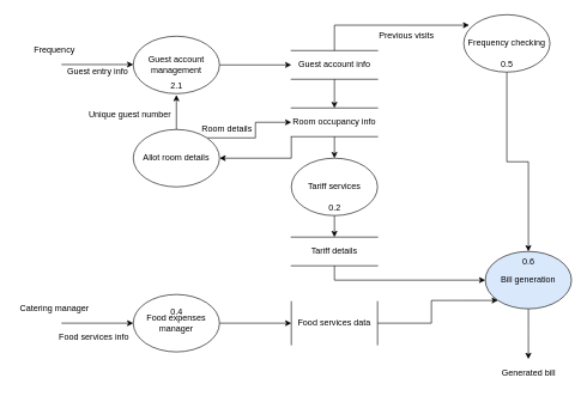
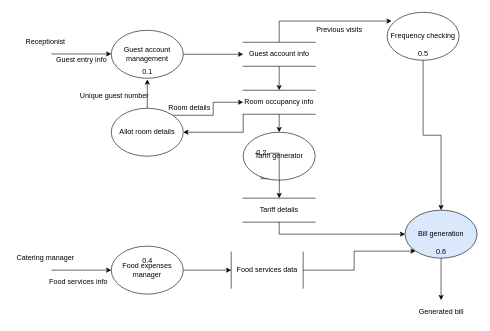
- <mxCell id="25" value="Frequency" style="text;html=1;align=center;verticalAlign=middle;resizable=0;points=[];autosize=1;strokeColor=none;fillColor=none;" vertex="1" parent="1"><mxGeometry x="35" y="60" width="80" height="20" as="geometry" /></mxCell>
+ <mxCell id="25" value="Receptionist" style="text;html=1;align=center;verticalAlign=middle;resizable=0;points=[];autosize=1;strokeColor=none;fillColor=none;" vertex="1" parent="1"><mxGeometry x="35" y="60" width="80" height="20" as="geometry" /></mxCell>
- <mxCell id="34" value="2.1" style="text;html=1;align=center;verticalAlign=middle;resizable=0;points=[];autosize=1;strokeColor=none;fillColor=none;" vertex="1" parent="1"><mxGeometry x="230" y="110" width="30" height="20" as="geometry" /></mxCell>
+ <mxCell id="34" value="0.1" style="text;html=1;align=center;verticalAlign=middle;resizable=0;points=[];autosize=1;strokeColor=none;fillColor=none;" vertex="1" parent="1"><mxGeometry x="230" y="110" width="30" height="20" as="geometry" /></mxCell>
- <mxCell id="32" value="Unique guest number" style="text;html=1;align=center;verticalAlign=middle;resizable=0;points=[];autosize=1;strokeColor=none;fillColor=none;" vertex="1" parent="1"><mxGeometry x="115" y="150" width="130" height="20" as="geometry" /></mxCell>
+ <mxCell id="32" value="Unique guest number" style="text;html=1;align=center;verticalAlign=middle;resizable=0;points=[];autosize=1;strokeColor=none;fillColor=none;" vertex="1" parent="1"><mxGeometry x="125" y="150" width="130" height="20" as="geometry" /></mxCell>
- <mxCell id="18" value="Tariff services" style="ellipse;whiteSpace=wrap;html=1;" vertex="1" parent="1"><mxGeometry x="405" y="220" width="120" height="80" as="geometry" /></mxCell>
+ <mxCell id="18" value="Tariff generator" style="ellipse;whiteSpace=wrap;html=1;" vertex="1" parent="1"><mxGeometry x="405" y="220" width="120" height="80" as="geometry" /></mxCell>
- <mxCell id="37" value="0.2" style="text;html=1;align=center;verticalAlign=middle;resizable=0;points=[];autosize=1;strokeColor=none;fillColor=none;" vertex="1" parent="1"><mxGeometry x="450" y="280" width="30" height="20" as="geometry" /></mxCell>
+ <mxCell id="37" value="0.2" style="text;html=1;align=center;verticalAlign=middle;resizable=0;points=[];autosize=1;strokeColor=none;fillColor=none;" vertex="1" parent="1"><mxGeometry x="420" y="245" width="30" height="20" as="geometry" /></mxCell>
- <mxCell id="36" value="0.6" style="text;html=1;align=center;verticalAlign=middle;resizable=0;points=[];autosize=1;strokeColor=none;fillColor=none;" vertex="1" parent="1"><mxGeometry x="720" y="355" width="30" height="20" as="geometry" /></mxCell>
+ <mxCell id="36" value="0.6" style="text;html=1;align=center;verticalAlign=middle;resizable=0;points=[];autosize=1;strokeColor=none;fillColor=none;" vertex="1" parent="1"><mxGeometry x="720" y="410" width="30" height="20" as="geometry" /></mxCell>
- <mxCell id="31" value="Food services data" style="shape=partialRectangle;whiteSpace=wrap;html=1;top=0;bottom=0;fillColor=none;" vertex="1" parent="1"><mxGeometry x="405" y="420" width="120" height="60" as="geometry" /></mxCell>
+ <mxCell id="31" value="Food services data" style="shape=partialRectangle;whiteSpace=wrap;html=1;top=0;bottom=0;fillColor=none;" vertex="1" parent="1"><mxGeometry x="385" y="420" width="120" height="60" as="geometry" /></mxCell>
